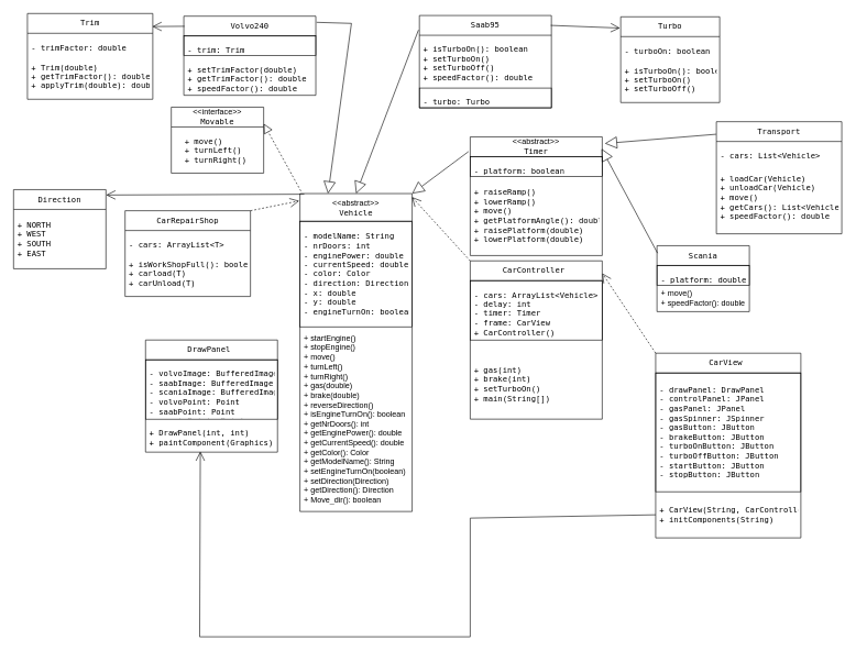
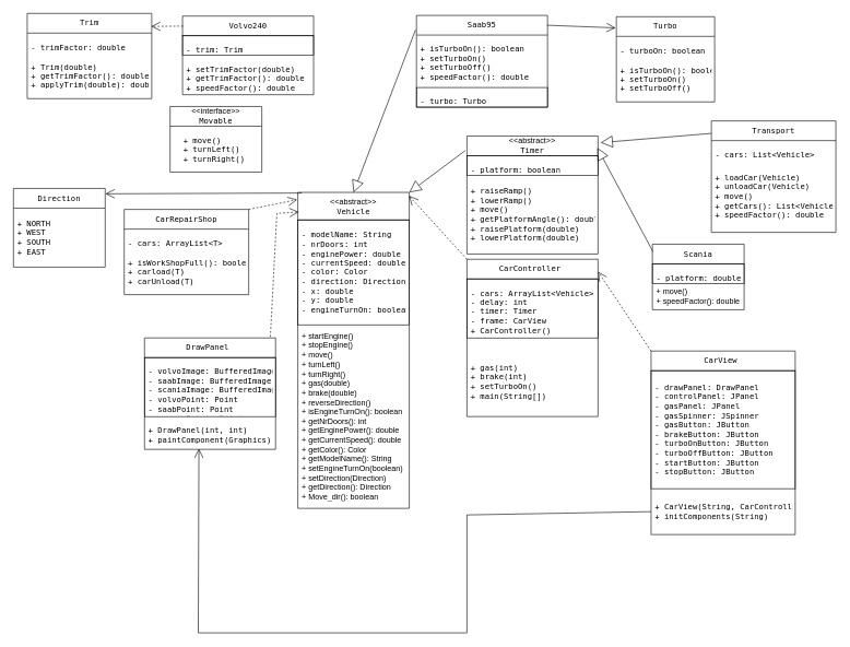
- <mxCell id="39" value="" style="endArrow=open;endFill=1;endSize=12;html=1;rounded=0;entryX=0.996;entryY=0.152;entryDx=0;entryDy=0;entryPerimeter=0;exitX=0.005;exitY=0.128;exitDx=0;exitDy=0;exitPerimeter=0;" parent="1" source="21" target="27" edge="1"><mxGeometry width="160" relative="1" as="geometry"><mxPoint x="462" y="-5" as="sourcePoint" /><mxPoint x="622" y="-5" as="targetPoint" /></mxGeometry></mxCell>
+ <mxCell id="39" value="" style="endArrow=open;endFill=1;endSize=12;html=1;rounded=0;entryX=0.996;entryY=0.152;entryDx=0;entryDy=0;entryPerimeter=0;exitX=0.005;exitY=0.128;exitDx=0;exitDy=0;exitPerimeter=0;dashed=1;" parent="1" source="21" target="27" edge="1"><mxGeometry width="160" relative="1" as="geometry"><mxPoint x="462" y="-5" as="sourcePoint" /><mxPoint x="622" y="-5" as="targetPoint" /></mxGeometry></mxCell>
- <mxCell id="34" value="" style="endArrow=block;endSize=16;endFill=0;html=1;rounded=0;entryX=0.25;entryY=0;entryDx=0;entryDy=0;exitX=1.006;exitY=0.078;exitDx=0;exitDy=0;exitPerimeter=0;" parent="1" source="21" target="12" edge="1"><mxGeometry width="160" relative="1" as="geometry"><mxPoint x="482" y="35" as="sourcePoint" /><mxPoint x="870.3" y="183.74" as="targetPoint" /><Array as="points"><mxPoint x="532" y="35" /></Array></mxGeometry></mxCell>
- <mxCell id="33" value="" style="endArrow=block;dashed=1;endFill=0;endSize=12;html=1;rounded=0;entryX=1;entryY=0.25;entryDx=0;entryDy=0;exitX=0.008;exitY=-0.008;exitDx=0;exitDy=0;exitPerimeter=0;" parent="1" source="12" target="2" edge="1"><mxGeometry width="160" relative="1" as="geometry"><mxPoint x="452" y="285" as="sourcePoint" /><mxPoint x="452" y="177" as="targetPoint" /></mxGeometry></mxCell>
+ <mxCell id="54" value="" style="endArrow=open;endSize=12;dashed=1;html=1;rounded=0;exitX=0.96;exitY=-0.01;exitDx=0;exitDy=0;exitPerimeter=0;entryX=0.008;entryY=0.062;entryDx=0;entryDy=0;entryPerimeter=0;" parent="1" source="51" target="12" edge="1"><mxGeometry width="160" relative="1" as="geometry"><mxPoint x="692" y="485" as="sourcePoint" /><mxPoint x="452" y="315" as="targetPoint" /><Array as="points"><mxPoint x="422" y="325" /></Array></mxGeometry></mxCell>
